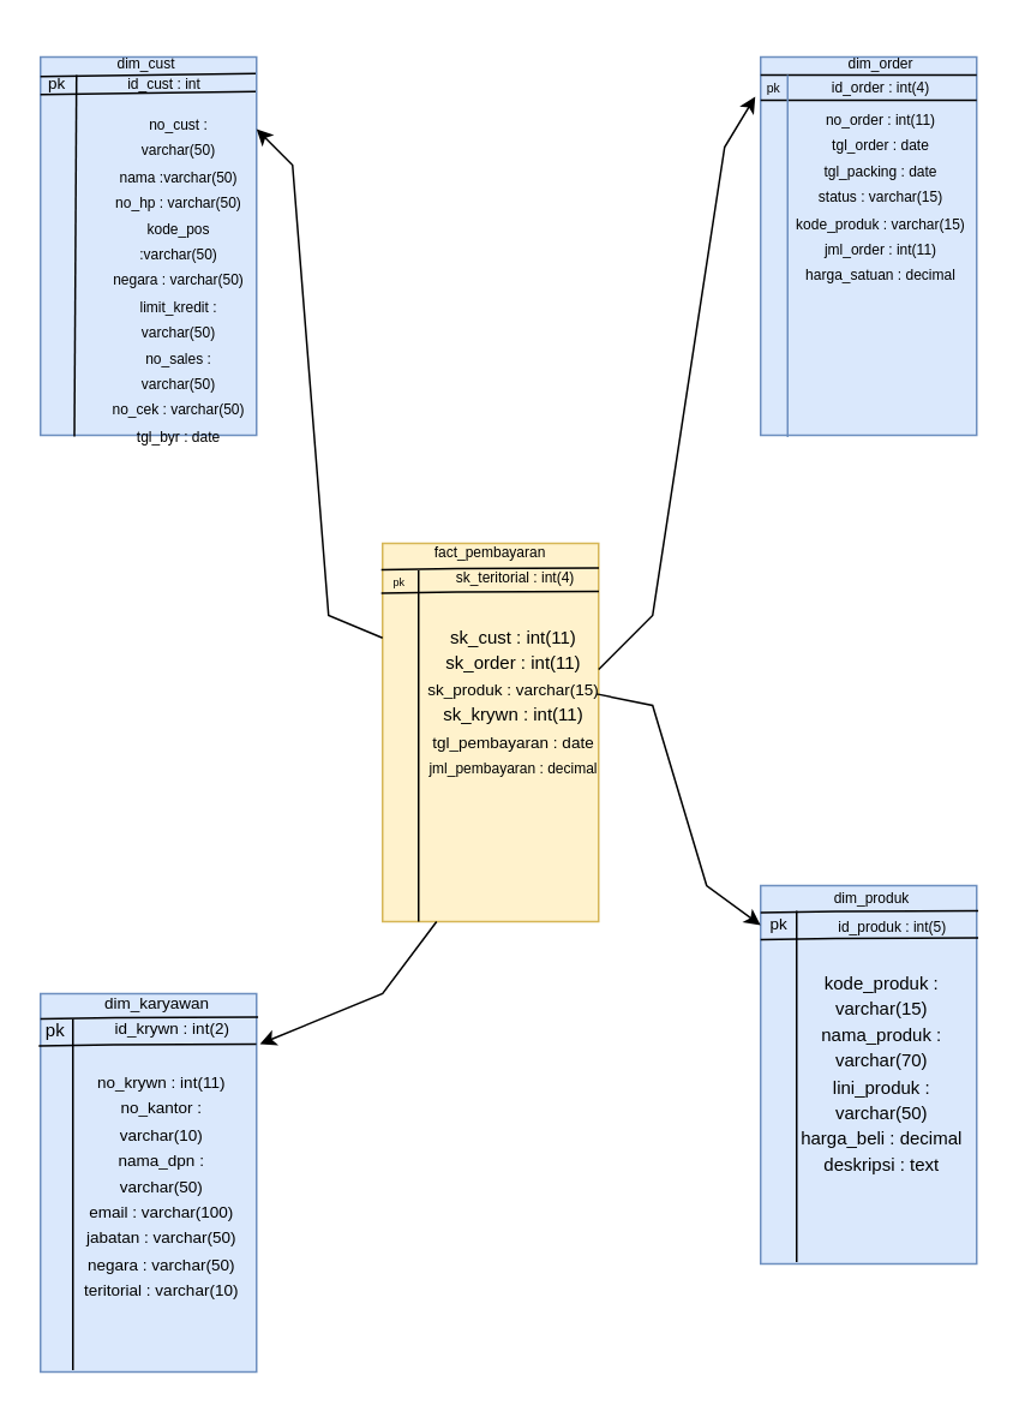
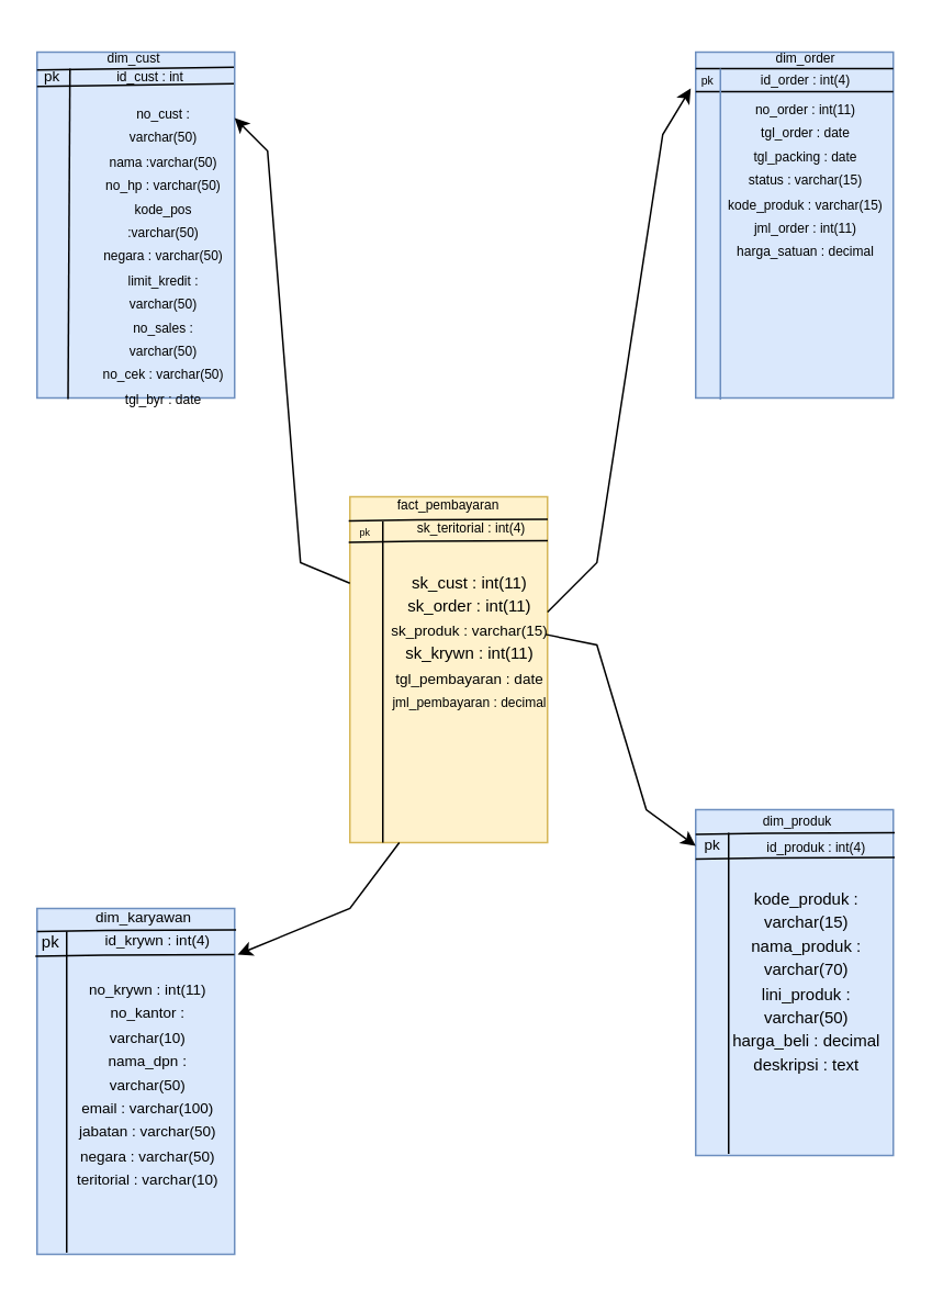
- <mxCell id="34" value="&lt;font style=&quot;font-size: 8px&quot;&gt;id_produk : int(5)&lt;/font&gt;" style="text;whiteSpace=wrap;html=1;align=center;" vertex="1" parent="1"><mxGeometry x="459" y="499" width="73" height="20" as="geometry" /></mxCell>
+ <mxCell id="34" value="&lt;font style=&quot;font-size: 8px&quot;&gt;id_produk : int(4)&lt;/font&gt;" style="text;whiteSpace=wrap;html=1;align=center;" vertex="1" parent="1"><mxGeometry x="459" y="499" width="73" height="20" as="geometry" /></mxCell>
- <mxCell id="32" value="&lt;font style=&quot;font-size: 9px&quot;&gt;id_krywn : int(2)&lt;/font&gt;" style="text;whiteSpace=wrap;html=1;align=center;" vertex="1" parent="1"><mxGeometry x="59" y="556" width="73" height="20" as="geometry" /></mxCell>
+ <mxCell id="32" value="&lt;font style=&quot;font-size: 9px&quot;&gt;id_krywn : int(4)&lt;/font&gt;" style="text;whiteSpace=wrap;html=1;align=center;" vertex="1" parent="1"><mxGeometry x="59" y="556" width="73" height="20" as="geometry" /></mxCell>
